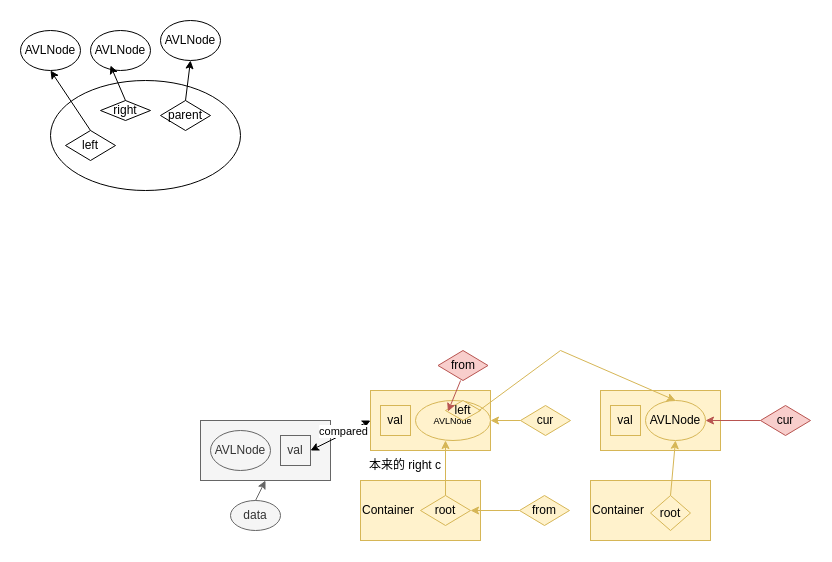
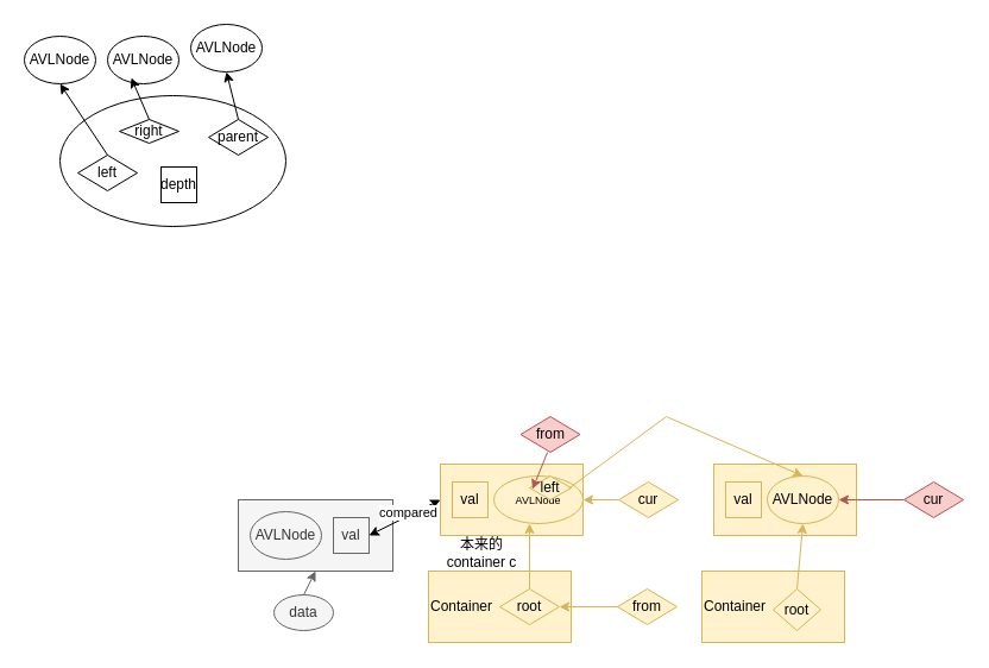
- <mxCell id="16" value="parent" style="rhombus;whiteSpace=wrap;html=1;" parent="1" vertex="1"><mxGeometry x="160" y="100" width="50" height="30" as="geometry" /></mxCell>
+ <mxCell id="16" value="parent" style="rhombus;whiteSpace=wrap;html=1;" parent="1" vertex="1"><mxGeometry x="175" y="100" width="50" height="30" as="geometry" /></mxCell>
+ <mxCell id="19" value="depth" style="whiteSpace=wrap;html=1;aspect=fixed;" parent="1" vertex="1"><mxGeometry x="135" y="140" width="30" height="30" as="geometry" /></mxCell>
- <mxCell id="28" value="本来的 right c" style="text;html=1;align=center;verticalAlign=middle;whiteSpace=wrap;rounded=0;" parent="1" vertex="1"><mxGeometry x="360" y="450" width="90" height="30" as="geometry" /></mxCell>
+ <mxCell id="28" value="本来的 container c" style="text;html=1;align=center;verticalAlign=middle;whiteSpace=wrap;rounded=0;" parent="1" vertex="1"><mxGeometry x="360" y="450" width="90" height="30" as="geometry" /></mxCell>
